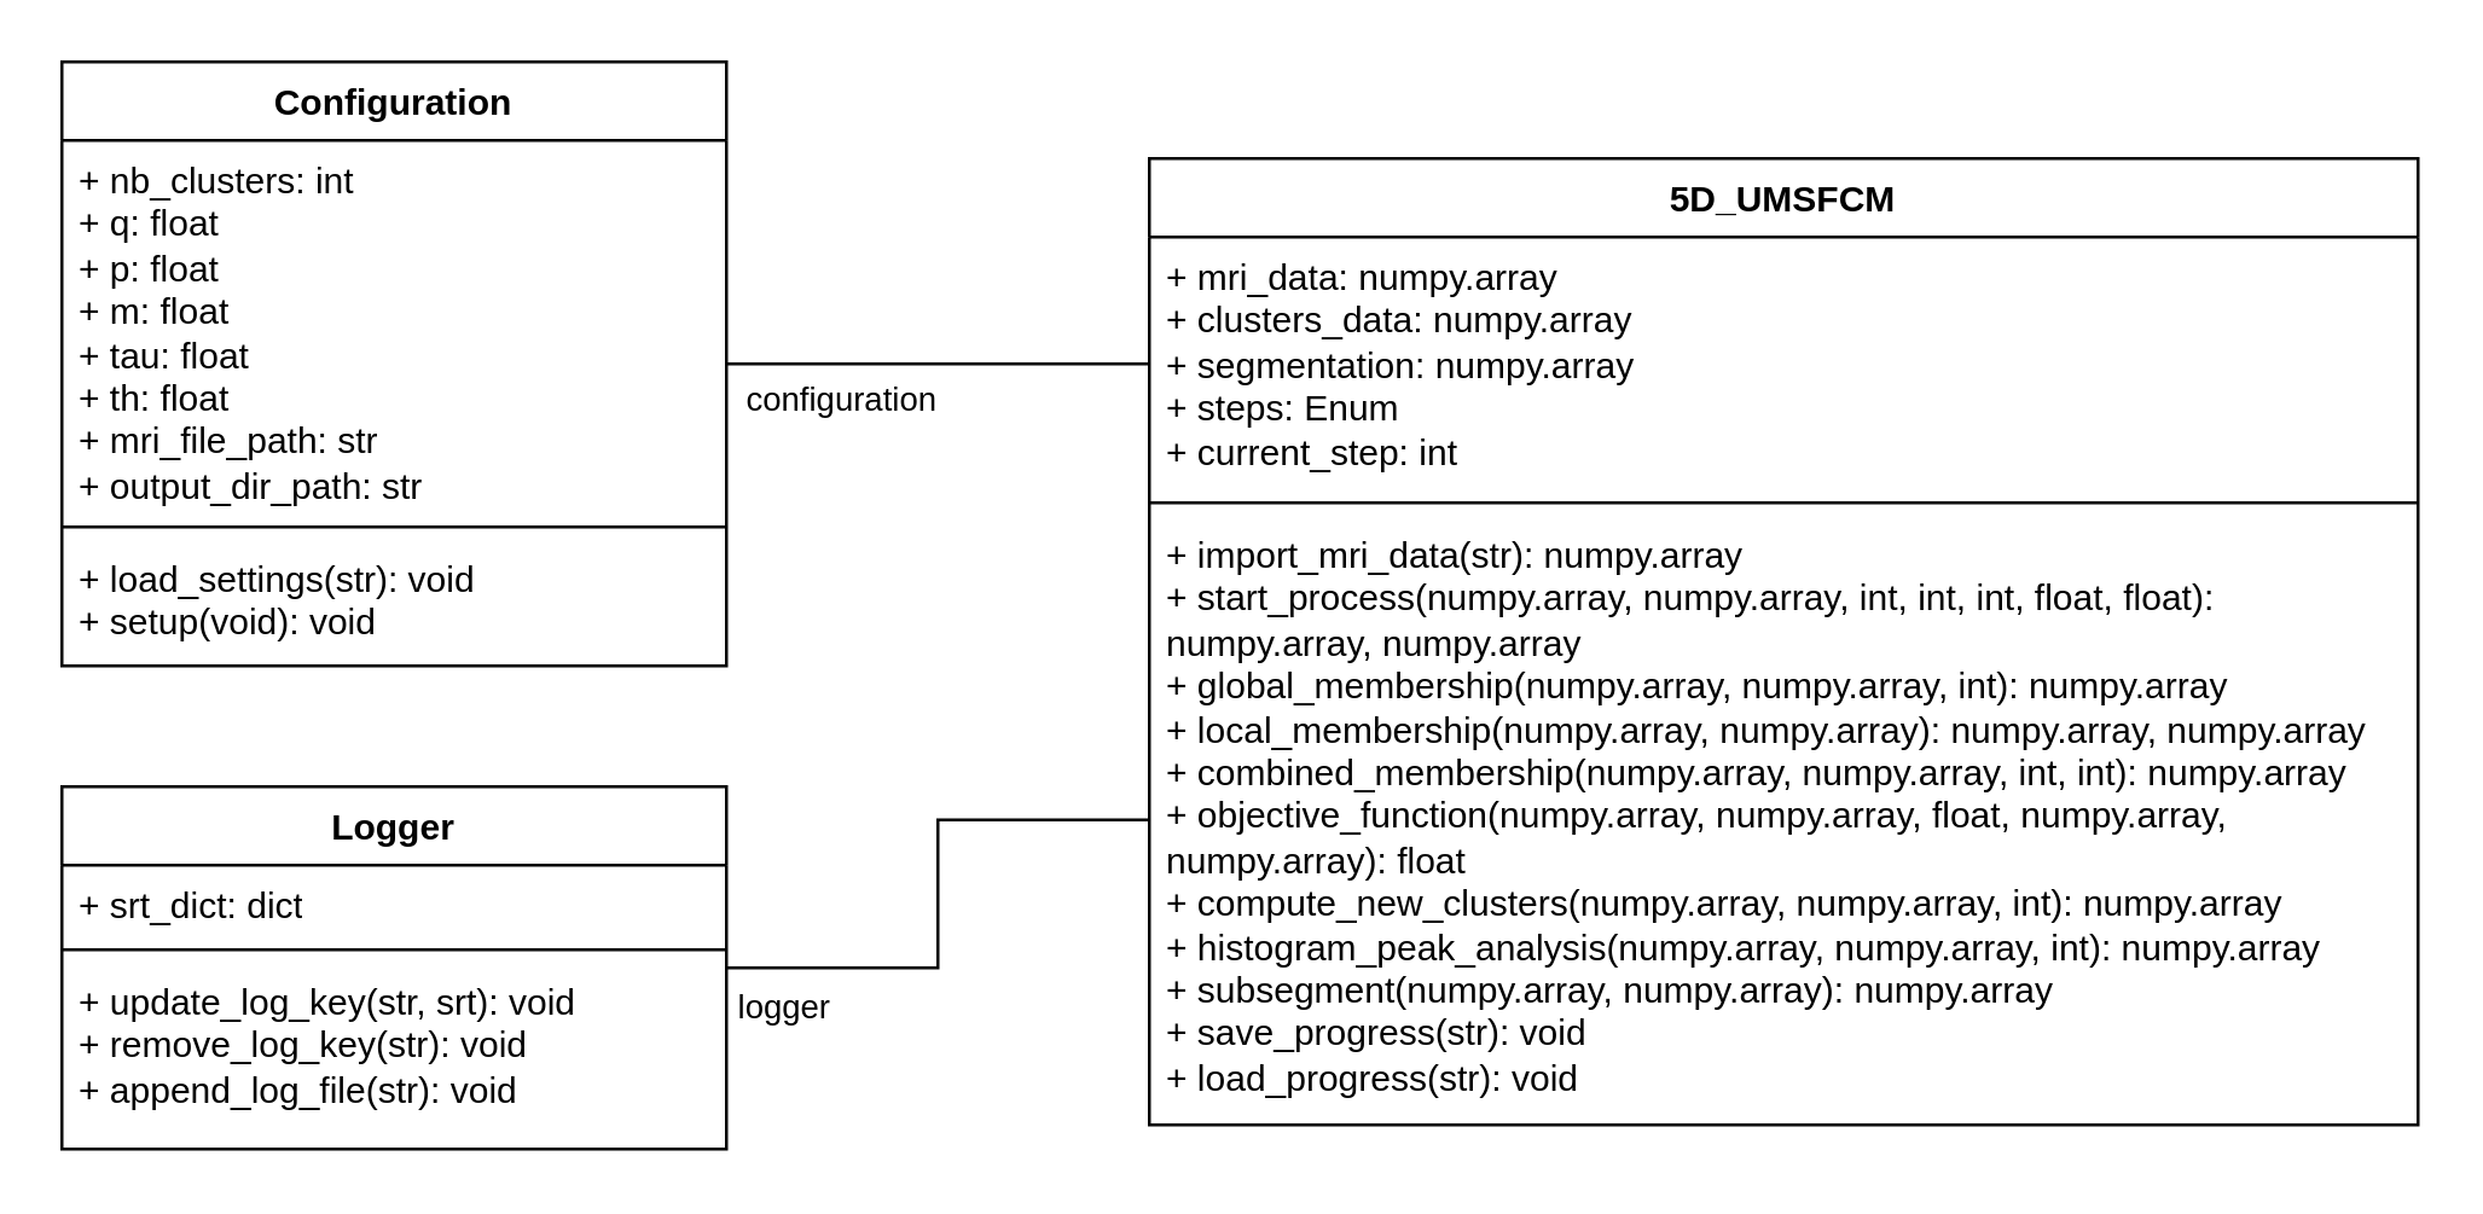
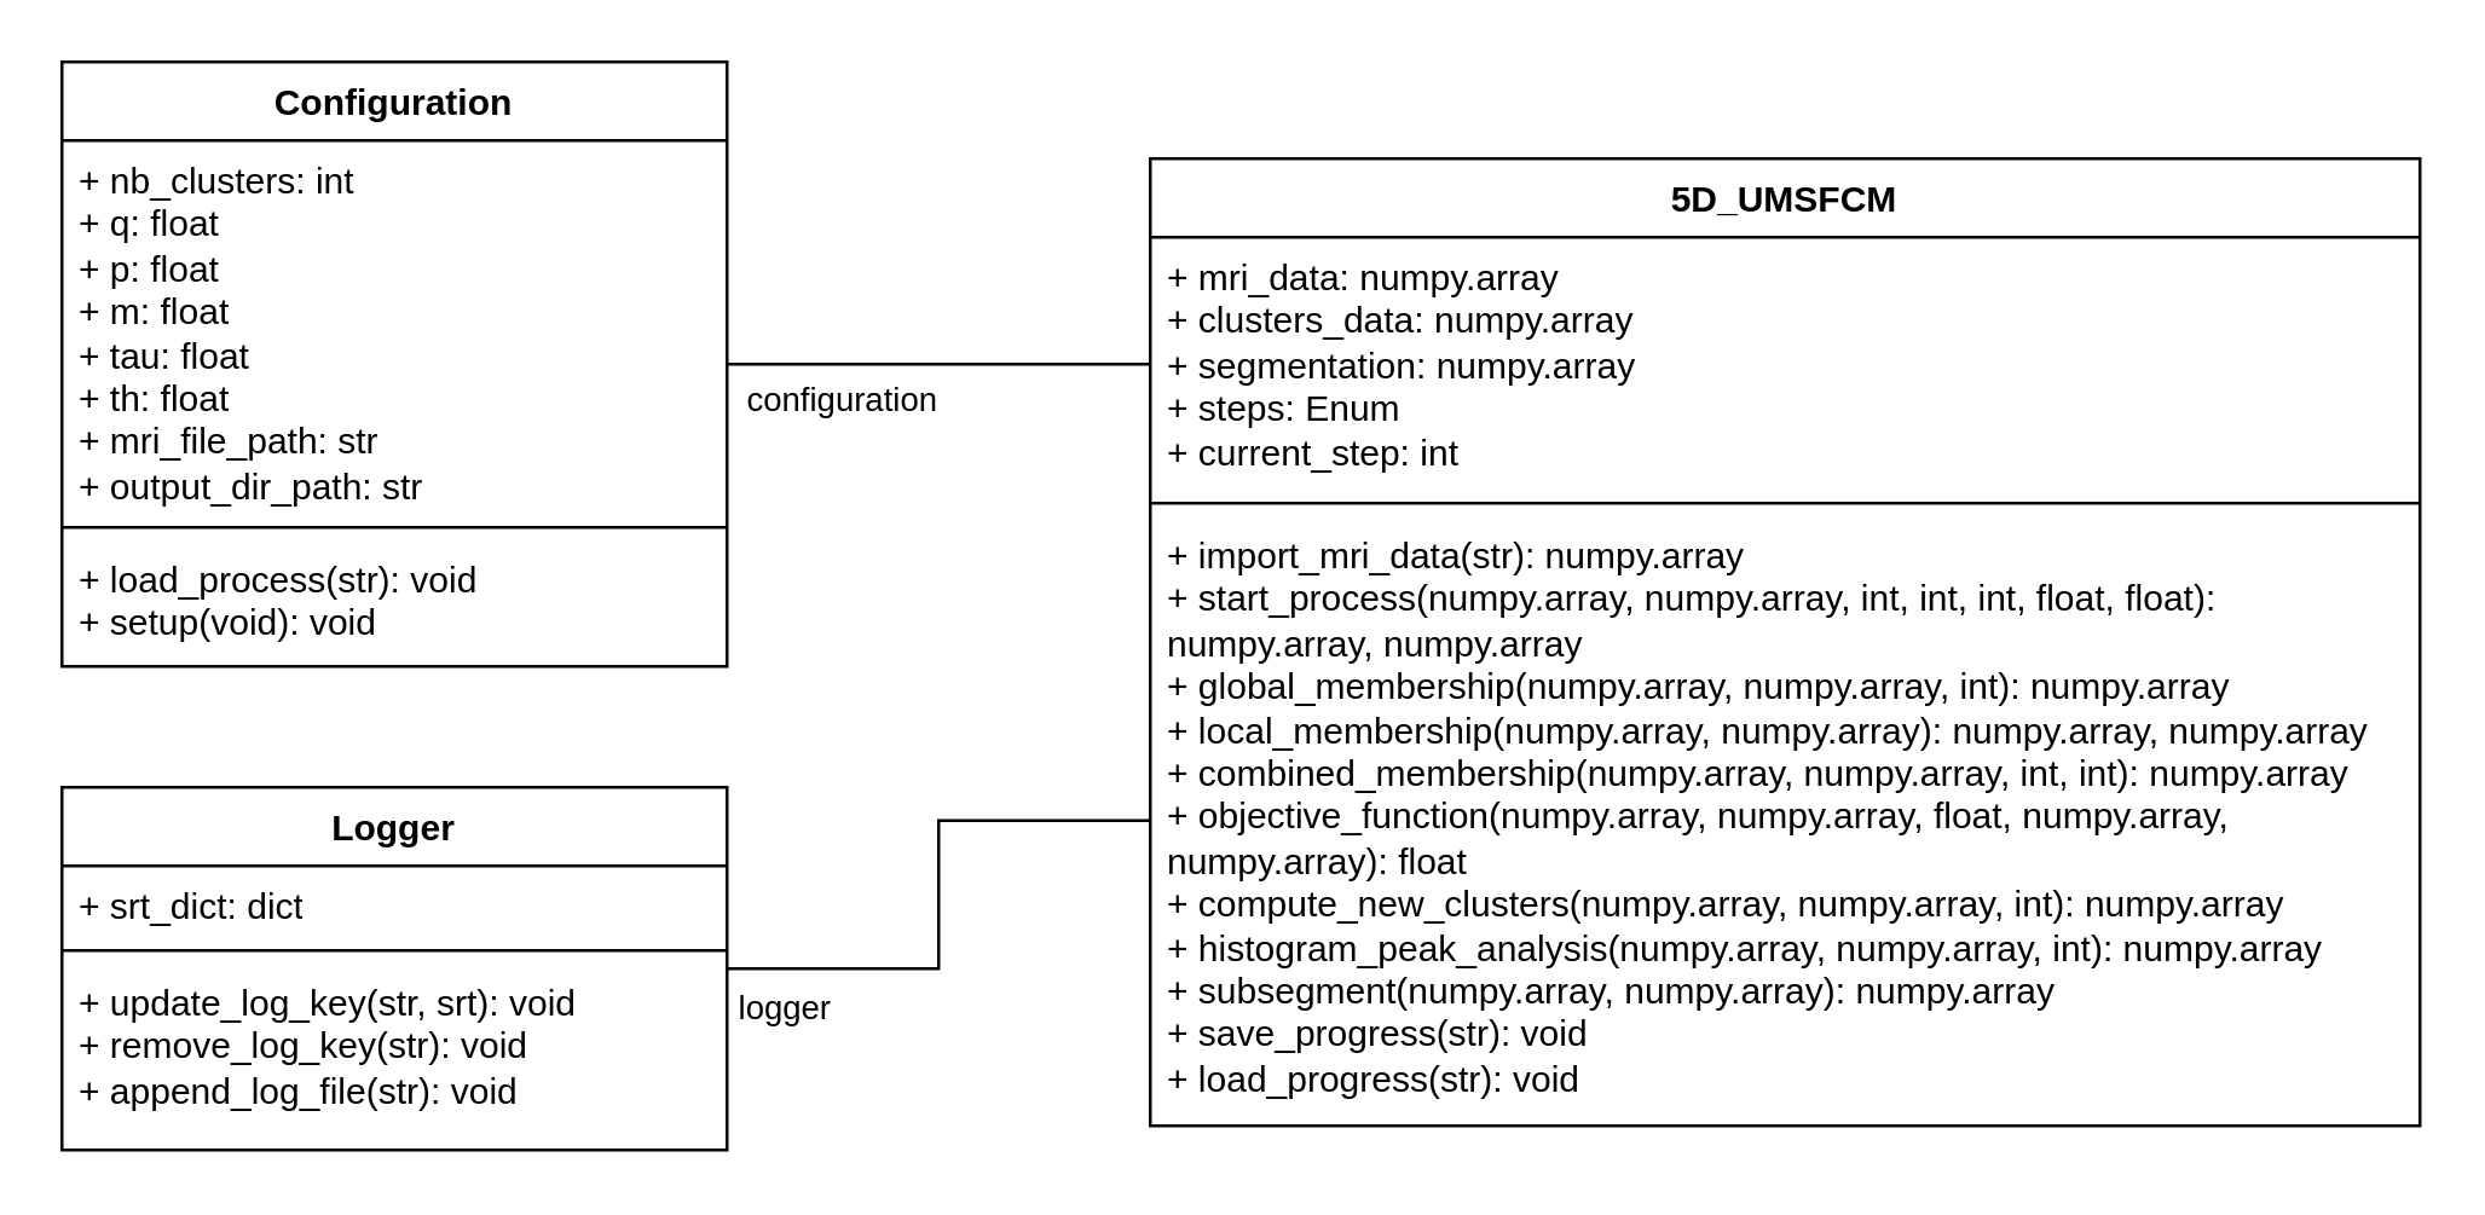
- <mxCell id="17" value="+ load_settings(str): void&lt;br&gt;+ setup(void): void" style="text;strokeColor=none;fillColor=none;align=left;verticalAlign=top;spacingLeft=4;spacingRight=4;overflow=hidden;rotatable=0;points=[[0,0.5],[1,0.5]];portConstraint=eastwest;whiteSpace=wrap;html=1;labelBackgroundColor=none;rounded=0;" parent="14" vertex="1"><mxGeometry y="158" width="220" height="42" as="geometry" /></mxCell>
+ <mxCell id="17" value="+ load_process(str): void&lt;br&gt;+ setup(void): void" style="text;strokeColor=none;fillColor=none;align=left;verticalAlign=top;spacingLeft=4;spacingRight=4;overflow=hidden;rotatable=0;points=[[0,0.5],[1,0.5]];portConstraint=eastwest;whiteSpace=wrap;html=1;labelBackgroundColor=none;rounded=0;" parent="14" vertex="1"><mxGeometry y="158" width="220" height="42" as="geometry" /></mxCell>
